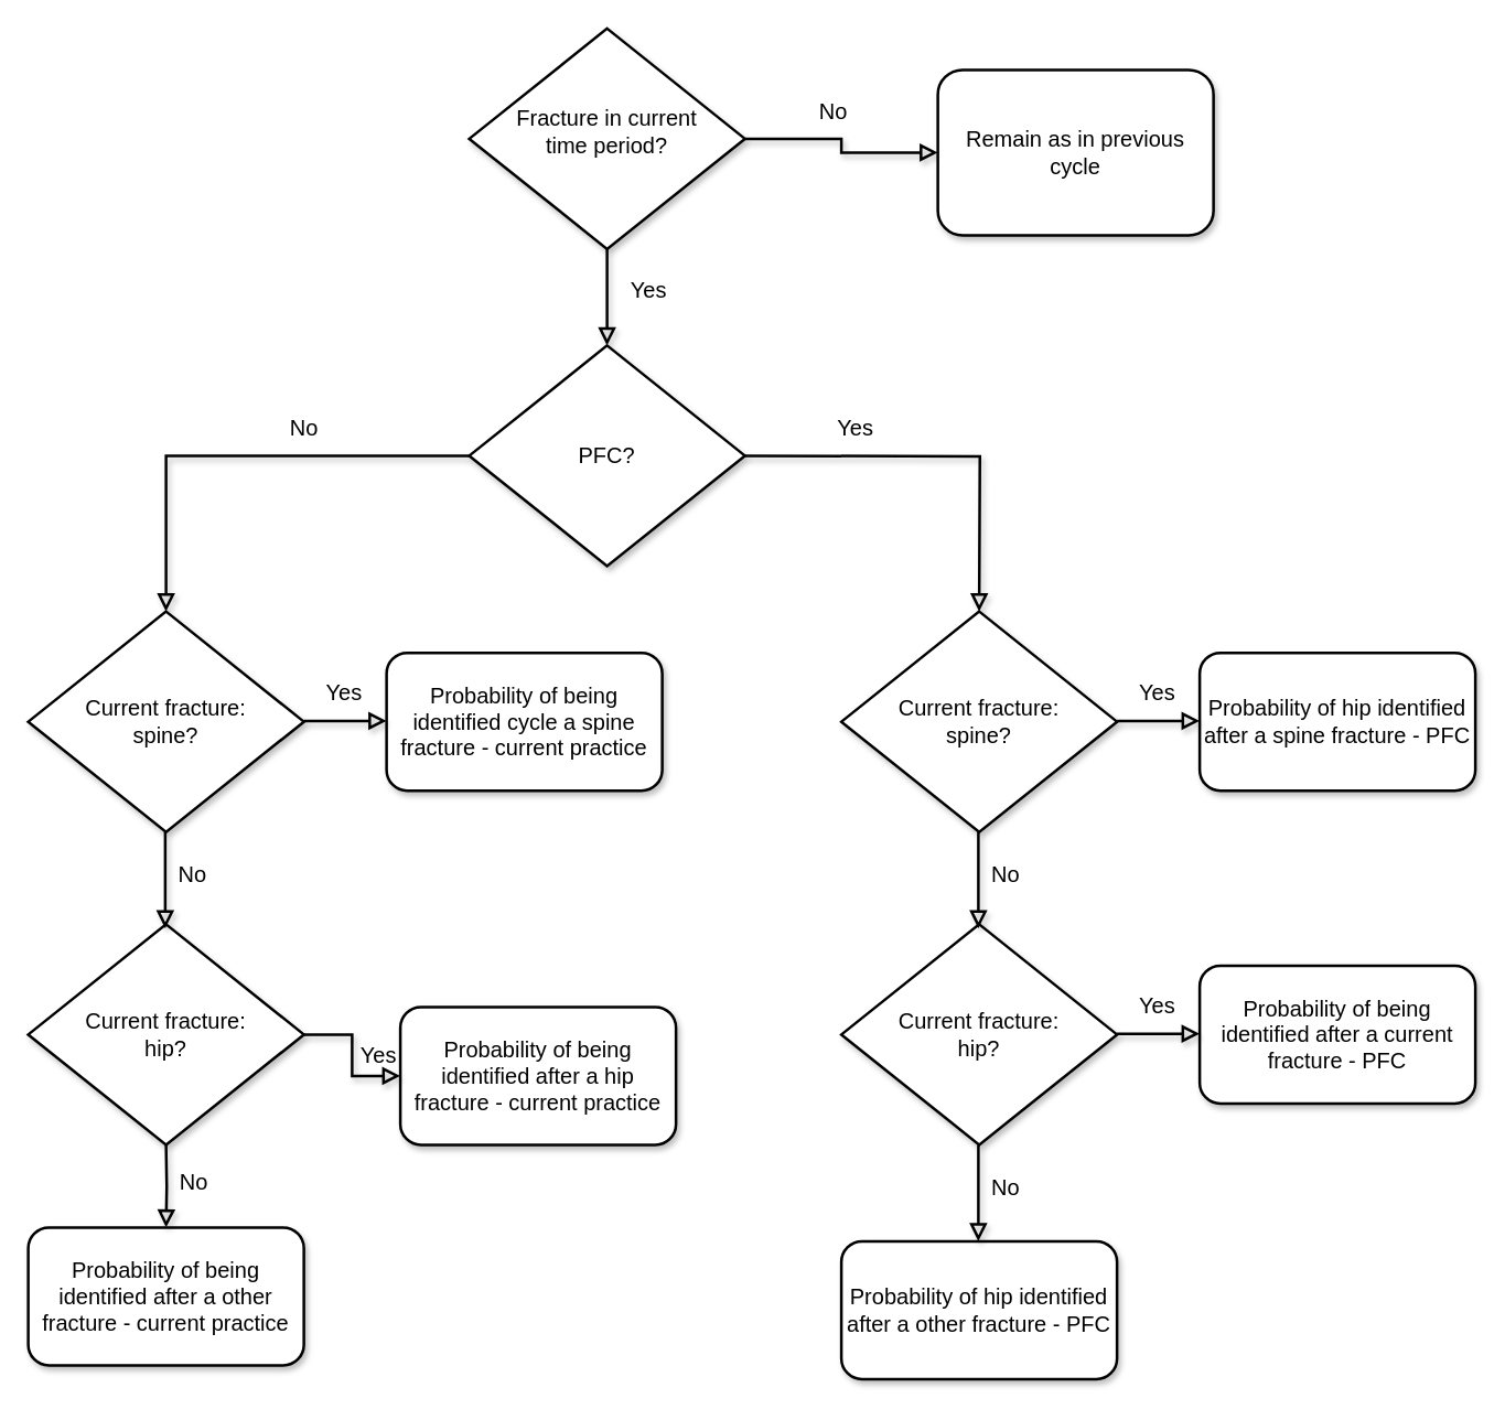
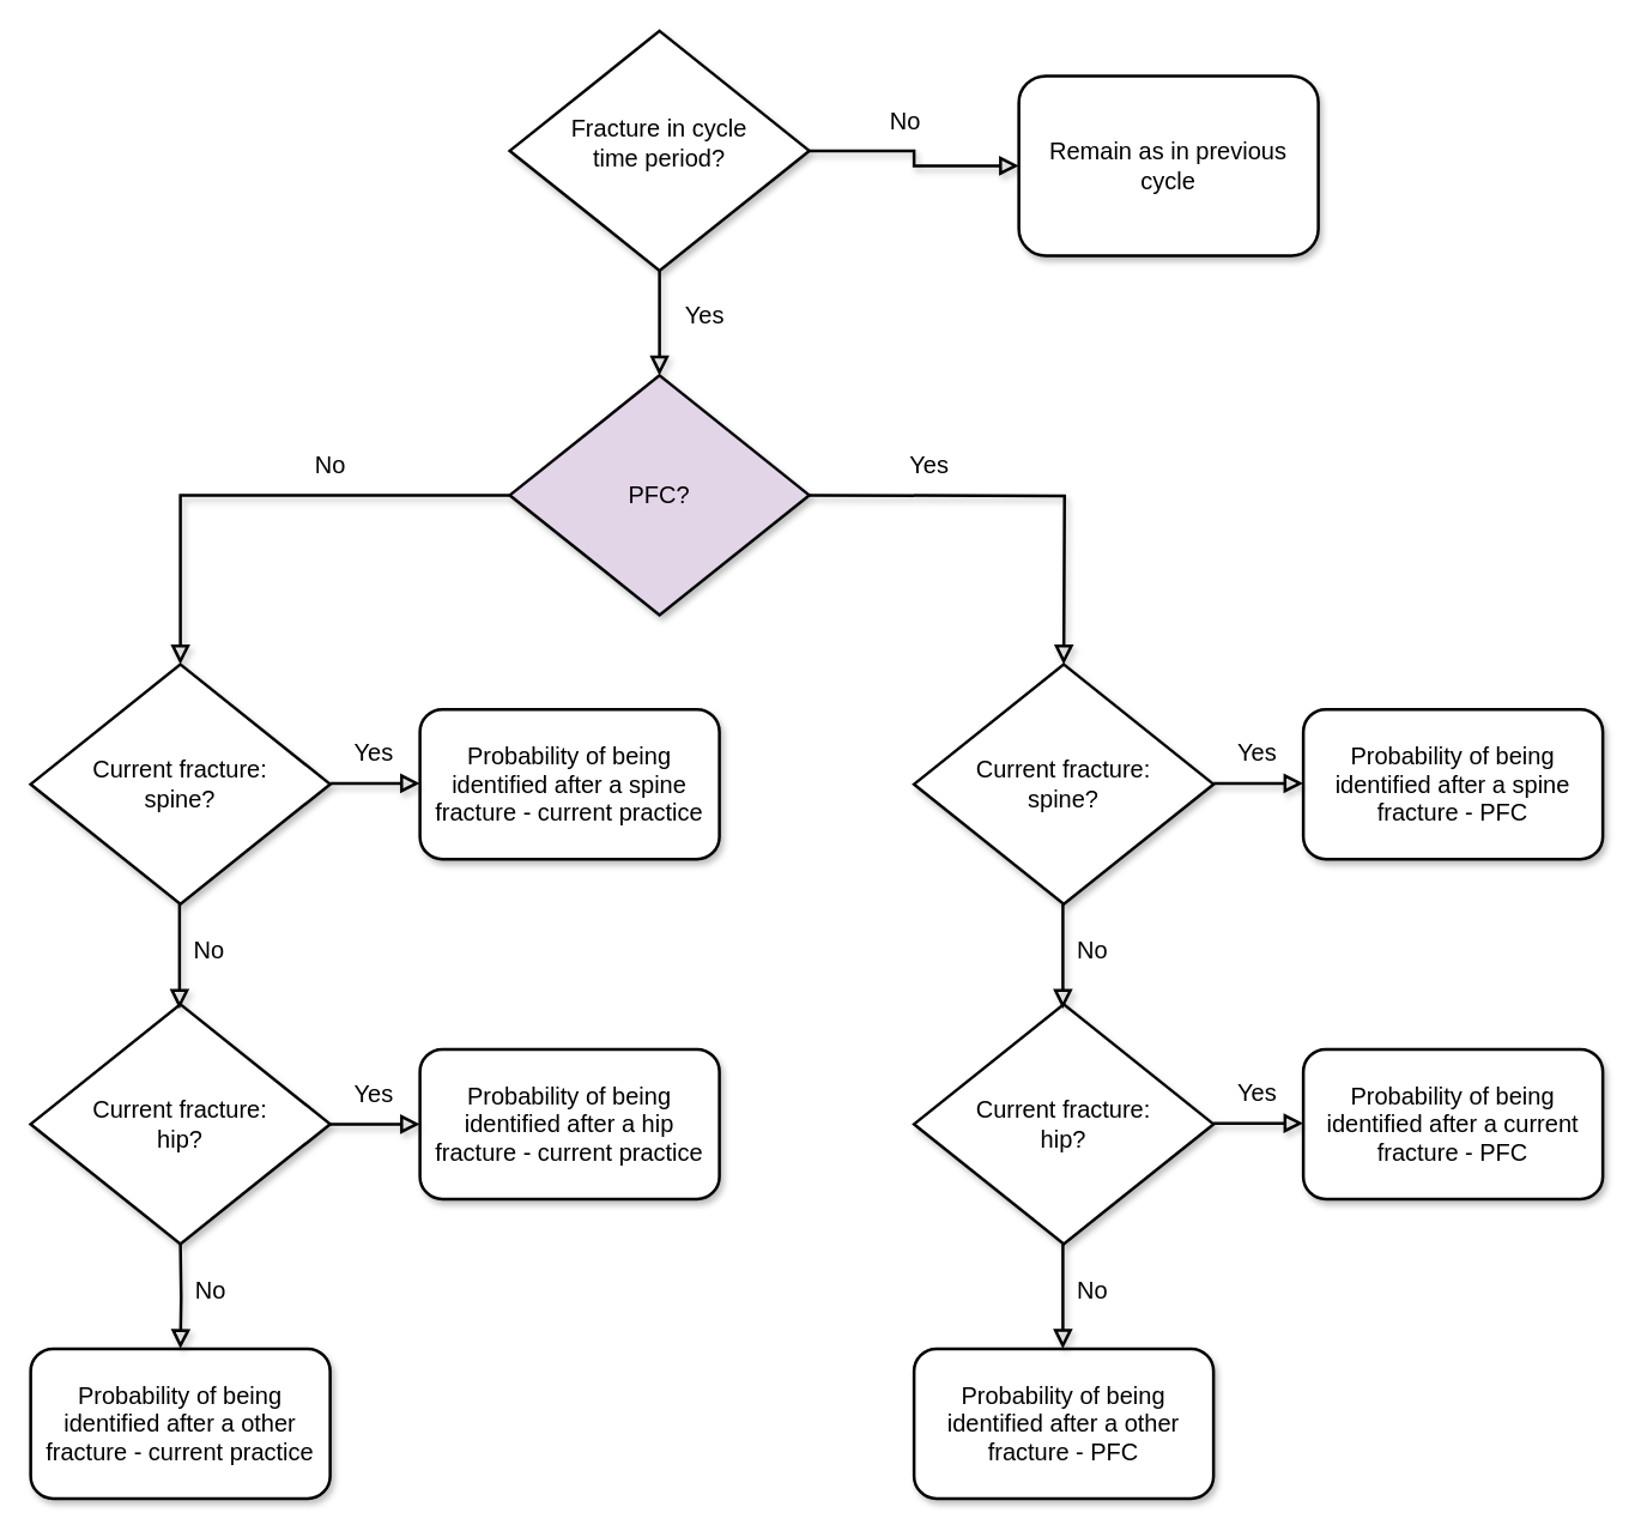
- <mxCell id="6" value="Fracture in current time period?" style="rhombus;whiteSpace=wrap;html=1;shadow=1;fontFamily=Helvetica;fontSize=16;align=center;strokeWidth=2;spacing=10;spacingTop=-10;spacingLeft=20;spacingRight=20;" vertex="1" parent="1"><mxGeometry x="340" y="20" width="200" height="160" as="geometry" /></mxCell>
+ <mxCell id="6" value="Fracture in cycle time period?" style="rhombus;whiteSpace=wrap;html=1;shadow=1;fontFamily=Helvetica;fontSize=16;align=center;strokeWidth=2;spacing=10;spacingTop=-10;spacingLeft=20;spacingRight=20;" vertex="1" parent="1"><mxGeometry x="340" y="20" width="200" height="160" as="geometry" /></mxCell>
- <mxCell id="8" value="PFC?" style="rhombus;whiteSpace=wrap;html=1;shadow=1;fontFamily=Helvetica;fontSize=16;align=center;strokeWidth=2;spacing=10;spacingTop=0;spacingLeft=20;spacingRight=20;" vertex="1" parent="1"><mxGeometry x="340" y="250" width="200" height="160" as="geometry" /></mxCell>
+ <mxCell id="8" value="PFC?" style="rhombus;whiteSpace=wrap;html=1;shadow=1;fontFamily=Helvetica;fontSize=16;align=center;strokeWidth=2;spacing=10;spacingTop=0;spacingLeft=20;spacingRight=20;fillColor=#e1d5e7;" vertex="1" parent="1"><mxGeometry x="340" y="250" width="200" height="160" as="geometry" /></mxCell>
- <mxCell id="3" value="&lt;font style=&quot;font-size: 16px;&quot;&gt;&lt;span style=&quot;font-size: 16px;&quot;&gt;Probability of being identified cycle a spine fracture - current practice&lt;br style=&quot;font-size: 16px;&quot;&gt;&lt;/span&gt;&lt;/font&gt;" style="rounded=1;whiteSpace=wrap;html=1;fontSize=16;glass=0;strokeWidth=2;shadow=1;" vertex="1" parent="1"><mxGeometry x="280" y="473" width="200" height="100" as="geometry" /></mxCell>
+ <mxCell id="3" value="&lt;font style=&quot;font-size: 16px;&quot;&gt;&lt;span style=&quot;font-size: 16px;&quot;&gt;Probability of being identified after a spine fracture - current practice&lt;br style=&quot;font-size: 16px;&quot;&gt;&lt;/span&gt;&lt;/font&gt;" style="rounded=1;whiteSpace=wrap;html=1;fontSize=16;glass=0;strokeWidth=2;shadow=1;" vertex="1" parent="1"><mxGeometry x="280" y="473" width="200" height="100" as="geometry" /></mxCell>
- <mxCell id="14" value="&lt;font style=&quot;font-size: 16px&quot;&gt;&lt;span style=&quot;font-size: 16px&quot;&gt;Probability of hip identified after a spine fracture - PFC&lt;br style=&quot;font-size: 16px&quot;&gt;&lt;/span&gt;&lt;/font&gt;" style="rounded=1;whiteSpace=wrap;html=1;fontSize=16;glass=0;strokeWidth=2;shadow=1;" vertex="1" parent="1"><mxGeometry x="870" y="473" width="200" height="100" as="geometry" /></mxCell>
+ <mxCell id="14" value="&lt;font style=&quot;font-size: 16px&quot;&gt;&lt;span style=&quot;font-size: 16px&quot;&gt;Probability of being identified after a spine fracture - PFC&lt;br style=&quot;font-size: 16px&quot;&gt;&lt;/span&gt;&lt;/font&gt;" style="rounded=1;whiteSpace=wrap;html=1;fontSize=16;glass=0;strokeWidth=2;shadow=1;" vertex="1" parent="1"><mxGeometry x="870" y="473" width="200" height="100" as="geometry" /></mxCell>
- <mxCell id="4" value="&lt;font style=&quot;font-size: 16px;&quot;&gt;&lt;span style=&quot;font-size: 16px;&quot;&gt;Probability of being identified after a hip fracture - current practice&lt;br style=&quot;font-size: 16px;&quot;&gt;&lt;/span&gt;&lt;/font&gt;" style="rounded=1;whiteSpace=wrap;html=1;fontSize=16;glass=0;strokeWidth=2;shadow=1;" vertex="1" parent="1"><mxGeometry x="290" y="730" width="200" height="100" as="geometry" /></mxCell>
+ <mxCell id="4" value="&lt;font style=&quot;font-size: 16px;&quot;&gt;&lt;span style=&quot;font-size: 16px;&quot;&gt;Probability of being identified after a hip fracture - current practice&lt;br style=&quot;font-size: 16px;&quot;&gt;&lt;/span&gt;&lt;/font&gt;" style="rounded=1;whiteSpace=wrap;html=1;fontSize=16;glass=0;strokeWidth=2;shadow=1;" vertex="1" parent="1"><mxGeometry x="280" y="700" width="200" height="100" as="geometry" /></mxCell>
- <mxCell id="5" value="&lt;font style=&quot;font-size: 16px;&quot;&gt;&lt;span style=&quot;font-size: 16px;&quot;&gt;Probability of being identified after a other fracture - current practice&lt;br style=&quot;font-size: 16px;&quot;&gt;&lt;/span&gt;&lt;/font&gt;" style="rounded=1;whiteSpace=wrap;html=1;fontSize=16;glass=0;strokeWidth=2;shadow=1;" vertex="1" parent="1"><mxGeometry x="20" y="890" width="200" height="100" as="geometry" /></mxCell>
+ <mxCell id="5" value="&lt;font style=&quot;font-size: 16px;&quot;&gt;&lt;span style=&quot;font-size: 16px;&quot;&gt;Probability of being identified after a other fracture - current practice&lt;br style=&quot;font-size: 16px;&quot;&gt;&lt;/span&gt;&lt;/font&gt;" style="rounded=1;whiteSpace=wrap;html=1;fontSize=16;glass=0;strokeWidth=2;shadow=1;" vertex="1" parent="1"><mxGeometry x="20" y="900" width="200" height="100" as="geometry" /></mxCell>
- <mxCell id="16" value="&lt;font style=&quot;font-size: 16px&quot;&gt;&lt;span style=&quot;font-size: 16px&quot;&gt;Probability of hip identified after a other fracture - PFC&lt;br style=&quot;font-size: 16px&quot;&gt;&lt;/span&gt;&lt;/font&gt;" style="rounded=1;whiteSpace=wrap;html=1;fontSize=16;glass=0;strokeWidth=2;shadow=1;" vertex="1" parent="1"><mxGeometry x="610" y="900" width="200" height="100" as="geometry" /></mxCell>
+ <mxCell id="16" value="&lt;font style=&quot;font-size: 16px&quot;&gt;&lt;span style=&quot;font-size: 16px&quot;&gt;Probability of being identified after a other fracture - PFC&lt;br style=&quot;font-size: 16px&quot;&gt;&lt;/span&gt;&lt;/font&gt;" style="rounded=1;whiteSpace=wrap;html=1;fontSize=16;glass=0;strokeWidth=2;shadow=1;" vertex="1" parent="1"><mxGeometry x="610" y="900" width="200" height="100" as="geometry" /></mxCell>
